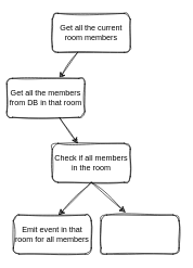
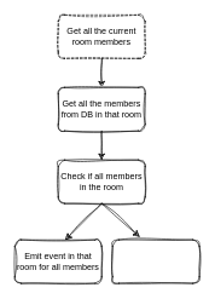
- <mxCell id="3" value="Get all the current room members" style="whiteSpace=wrap;html=1;rounded=1;sketch=1;curveFitting=1;jiggle=2;" vertex="1" parent="1"><mxGeometry x="80" y="20" width="120" height="60" as="geometry" /></mxCell>
+ <mxCell id="3" value="Get all the current room members" style="whiteSpace=wrap;html=1;rounded=1;sketch=1;curveFitting=1;jiggle=2;dashed=1;" vertex="1" parent="1"><mxGeometry x="80" y="20" width="120" height="60" as="geometry" /></mxCell>
- <mxCell id="5" value="Get all the members from DB in that room" style="whiteSpace=wrap;html=1;rounded=1;sketch=1;curveFitting=1;jiggle=2;" vertex="1" parent="1"><mxGeometry x="10" y="120" width="120" height="60" as="geometry" /></mxCell>
+ <mxCell id="5" value="Get all the members from DB in that room" style="whiteSpace=wrap;html=1;rounded=1;sketch=1;curveFitting=1;jiggle=2;" vertex="1" parent="1"><mxGeometry x="80" y="120" width="120" height="60" as="geometry" /></mxCell>
